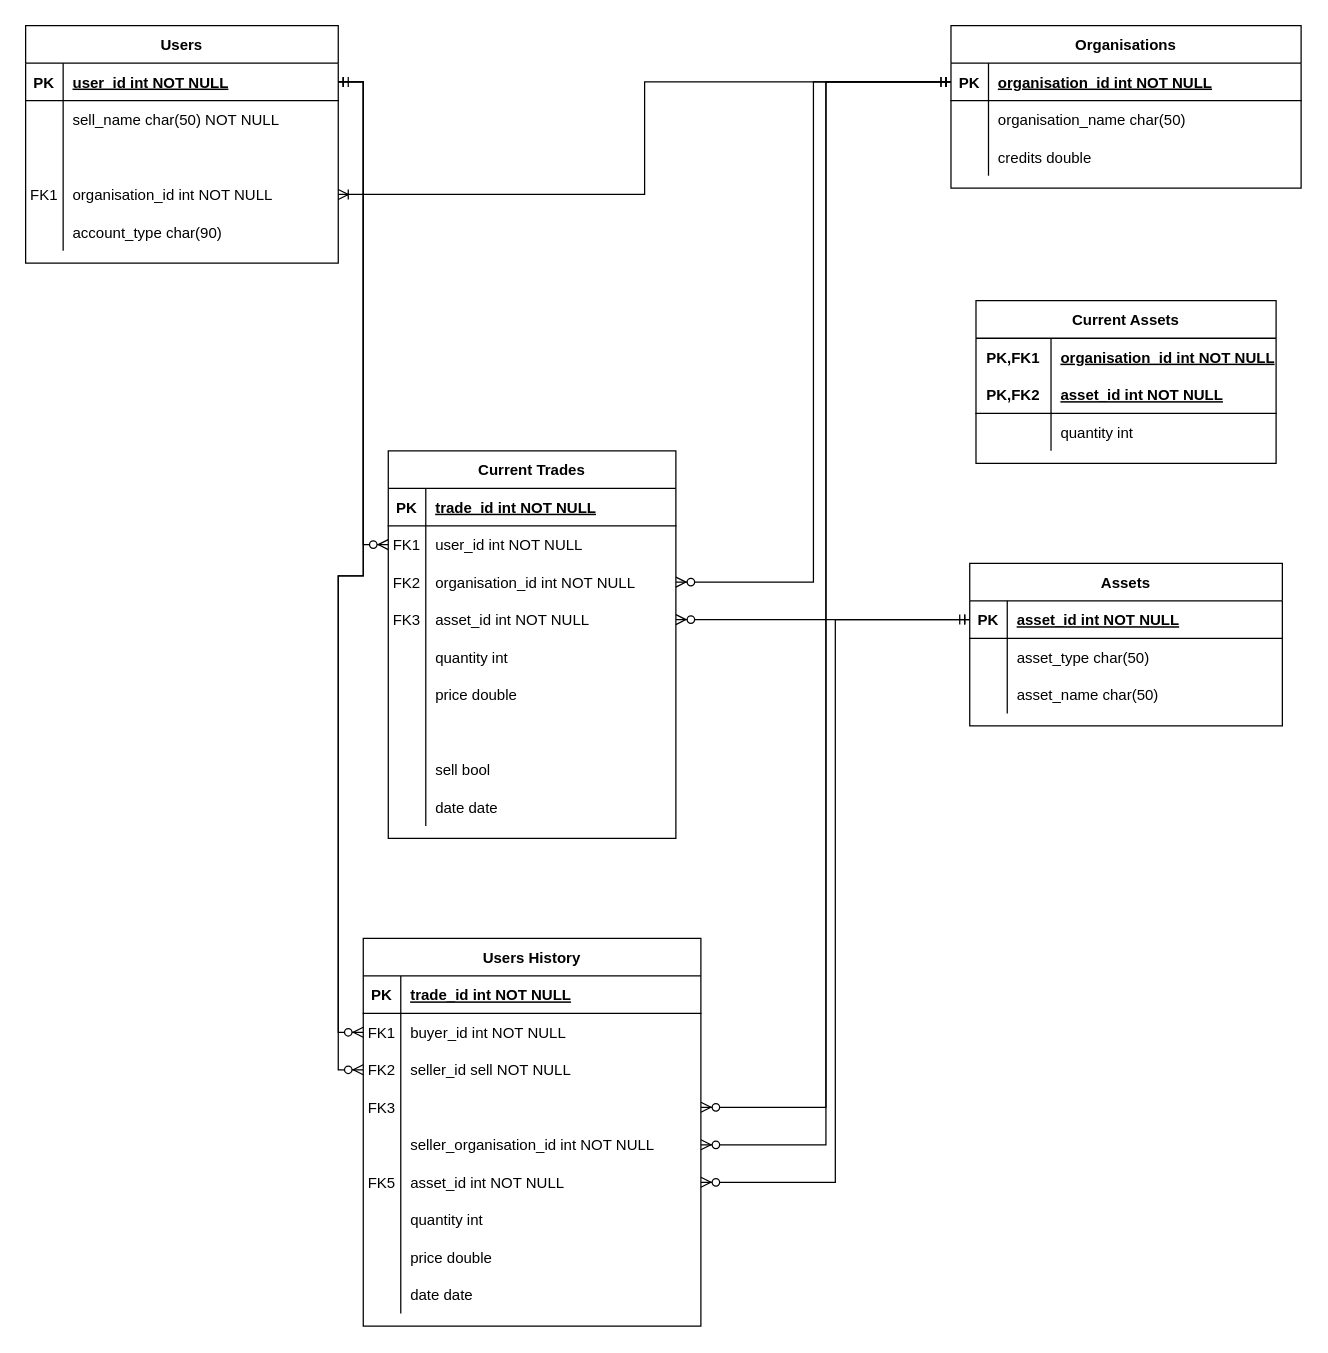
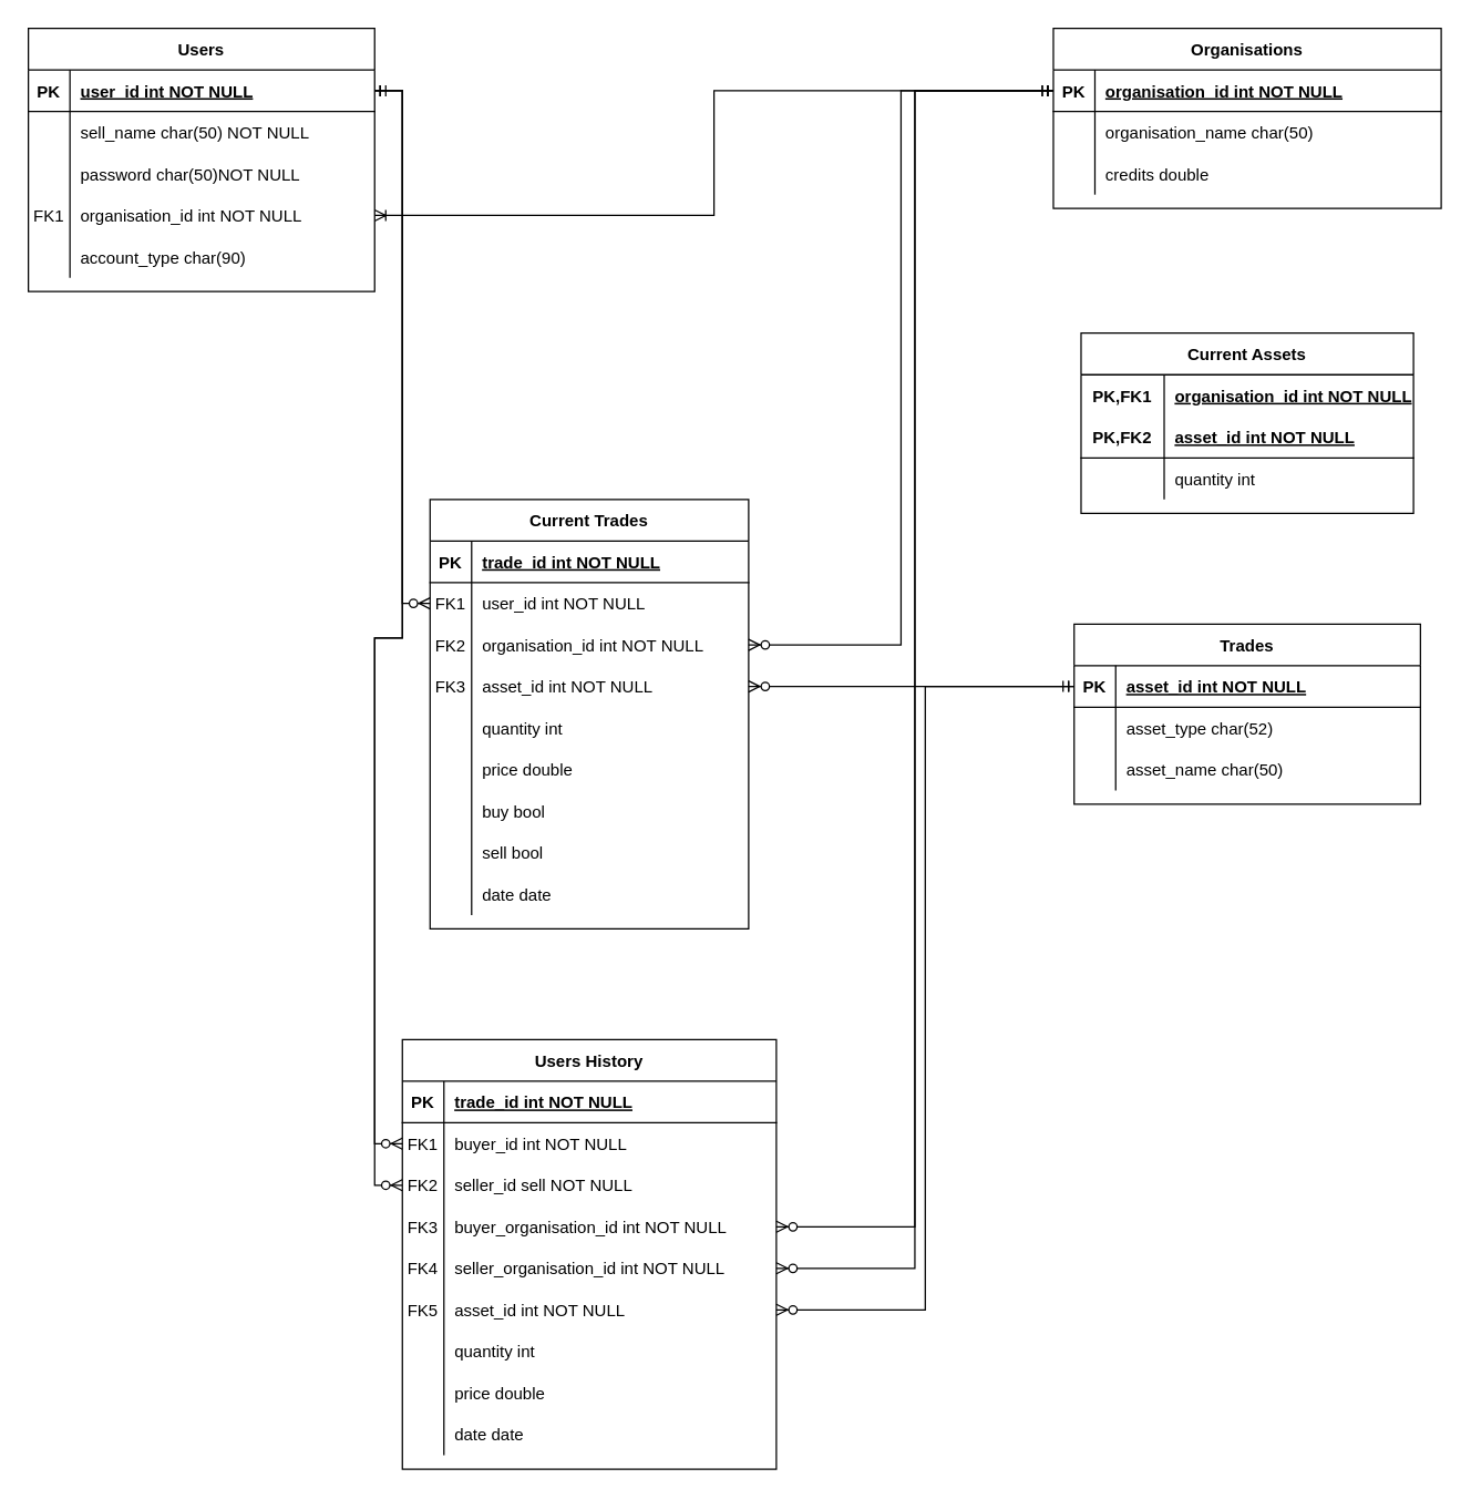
+ <mxCell id="32" value="password char(50)NOT NULL" style="shape=partialRectangle;overflow=hidden;connectable=0;fillColor=none;top=0;left=0;bottom=0;right=0;align=left;spacingLeft=6;" parent="30" vertex="1"><mxGeometry x="30" width="220" height="30" as="geometry" /></mxCell>
- <mxCell id="13" value="Assets" style="shape=table;startSize=30;container=1;collapsible=1;childLayout=tableLayout;fixedRows=1;rowLines=0;fontStyle=1;align=center;resizeLast=1;" parent="1" vertex="1"><mxGeometry x="775" y="450" width="250" height="130" as="geometry" /></mxCell>
+ <mxCell id="13" value="Trades" style="shape=table;startSize=30;container=1;collapsible=1;childLayout=tableLayout;fixedRows=1;rowLines=0;fontStyle=1;align=center;resizeLast=1;" parent="1" vertex="1"><mxGeometry x="775" y="450" width="250" height="130" as="geometry" /></mxCell>
- <mxCell id="19" value="asset_type char(50) " style="shape=partialRectangle;overflow=hidden;connectable=0;fillColor=none;top=0;left=0;bottom=0;right=0;align=left;spacingLeft=6;" parent="17" vertex="1"><mxGeometry x="30" width="220" height="30" as="geometry" /></mxCell>
+ <mxCell id="19" value="asset_type char(52) " style="shape=partialRectangle;overflow=hidden;connectable=0;fillColor=none;top=0;left=0;bottom=0;right=0;align=left;spacingLeft=6;" parent="17" vertex="1"><mxGeometry x="30" width="220" height="30" as="geometry" /></mxCell>
+ <mxCell id="62" value="buy bool" style="shape=partialRectangle;connectable=0;fillColor=none;top=0;left=0;bottom=0;right=0;align=left;spacingLeft=6;overflow=hidden;" parent="60" vertex="1"><mxGeometry x="30" width="200" height="30" as="geometry" /></mxCell>
+ <mxCell id="82" value="buyer_organisation_id int NOT NULL" style="shape=partialRectangle;connectable=0;fillColor=none;top=0;left=0;bottom=0;right=0;align=left;spacingLeft=6;overflow=hidden;" parent="80" vertex="1"><mxGeometry x="30" width="240" height="30" as="geometry" /></mxCell>
+ <mxCell id="84" value="FK4" style="shape=partialRectangle;connectable=0;fillColor=none;top=0;left=0;bottom=0;right=0;editable=1;overflow=hidden;" parent="83" vertex="1"><mxGeometry width="30" height="30" as="geometry" /></mxCell>
